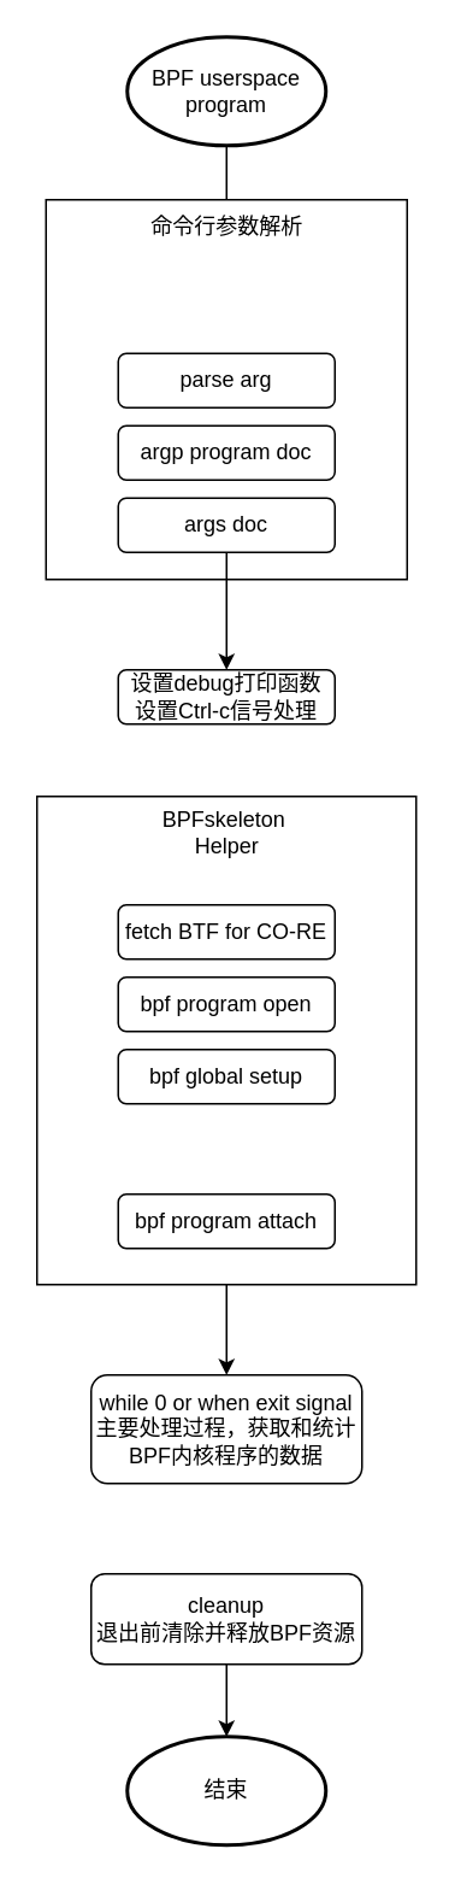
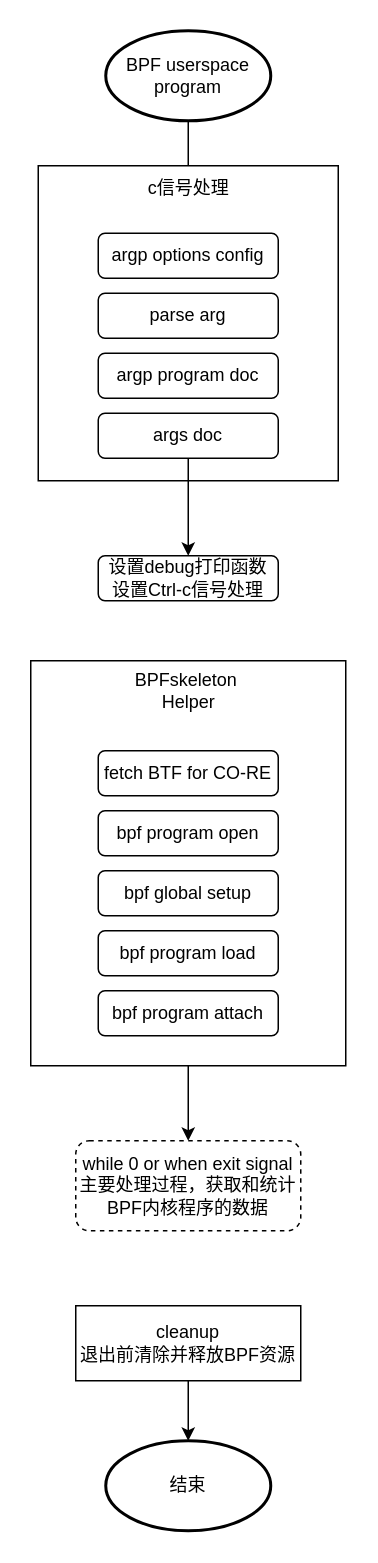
- <mxCell id="21" value="命令行参数解析" style="text;html=1;align=center;verticalAlign=middle;resizable=0;points=[];autosize=1;strokeColor=none;fillColor=none;" vertex="1" parent="1"><mxGeometry x="70" y="110" width="110" height="30" as="geometry" /></mxCell>
+ <mxCell id="21" value="c信号处理" style="text;html=1;align=center;verticalAlign=middle;resizable=0;points=[];autosize=1;strokeColor=none;fillColor=none;" vertex="1" parent="1"><mxGeometry x="70" y="110" width="110" height="30" as="geometry" /></mxCell>
+ <mxCell id="7" value="argp options config" style="rounded=1;whiteSpace=wrap;html=1;fontSize=12;glass=0;strokeWidth=1;shadow=0;" vertex="1" parent="1"><mxGeometry x="65" y="155" width="120" height="30" as="geometry" /></mxCell>
+ <mxCell id="15" value="bpf program load" style="rounded=1;whiteSpace=wrap;html=1;fontSize=12;glass=0;strokeWidth=1;shadow=0;" vertex="1" parent="1"><mxGeometry x="65" y="620" width="120" height="30" as="geometry" /></mxCell>
- <mxCell id="18" value="while 0 or when exit signal&lt;br&gt;主要处理过程，获取和统计BPF内核程序的数据" style="rounded=1;whiteSpace=wrap;html=1;fontSize=12;glass=0;strokeWidth=1;shadow=0;" vertex="1" parent="1"><mxGeometry x="50" y="760" width="150" height="60" as="geometry" /></mxCell>
+ <mxCell id="18" value="while 0 or when exit signal&lt;br&gt;主要处理过程，获取和统计BPF内核程序的数据" style="rounded=1;whiteSpace=wrap;html=1;fontSize=12;glass=0;strokeWidth=1;shadow=0;dashed=1;" vertex="1" parent="1"><mxGeometry x="50" y="760" width="150" height="60" as="geometry" /></mxCell>
- <mxCell id="20" value="cleanup&lt;br&gt;退出前清除并释放BPF资源" style="rounded=1;whiteSpace=wrap;html=1;fontSize=12;glass=0;strokeWidth=1;shadow=0;" vertex="1" parent="1"><mxGeometry x="50" y="870" width="150" height="50" as="geometry" /></mxCell>
+ <mxCell id="20" value="cleanup&lt;br&gt;退出前清除并释放BPF资源" style="whiteSpace=wrap;html=1;fontSize=12;glass=0;strokeWidth=1;shadow=0;rounded=0;" vertex="1" parent="1"><mxGeometry x="50" y="870" width="150" height="50" as="geometry" /></mxCell>
